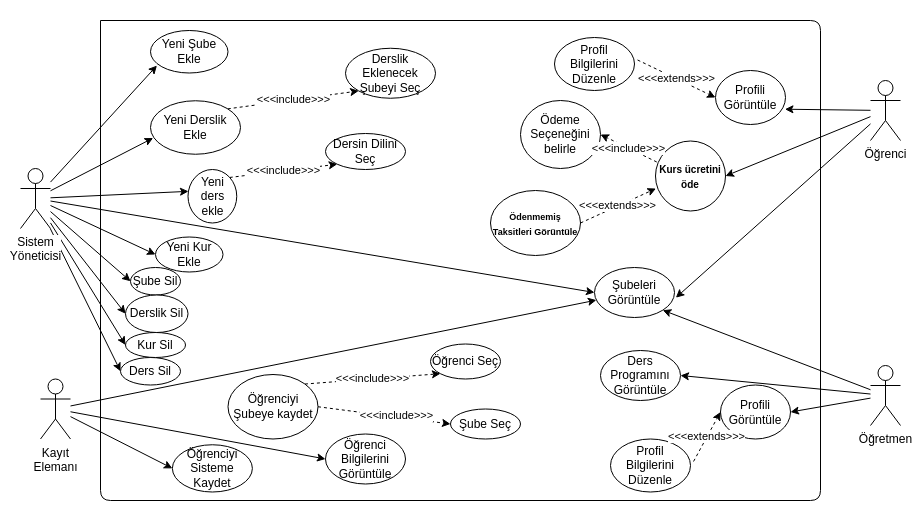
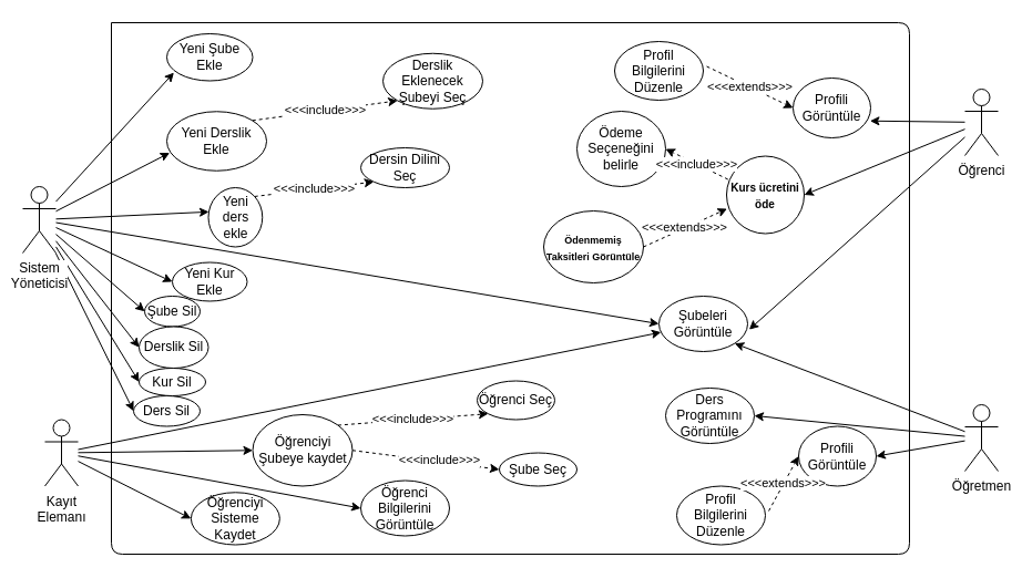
+ <mxCell id="30" style="edgeStyle=none;rounded=0;orthogonalLoop=1;jettySize=auto;html=1;entryX=0;entryY=0.5;entryDx=0;entryDy=0;" parent="1" source="34" target="42" edge="1"><mxGeometry relative="1" as="geometry" /></mxCell>
